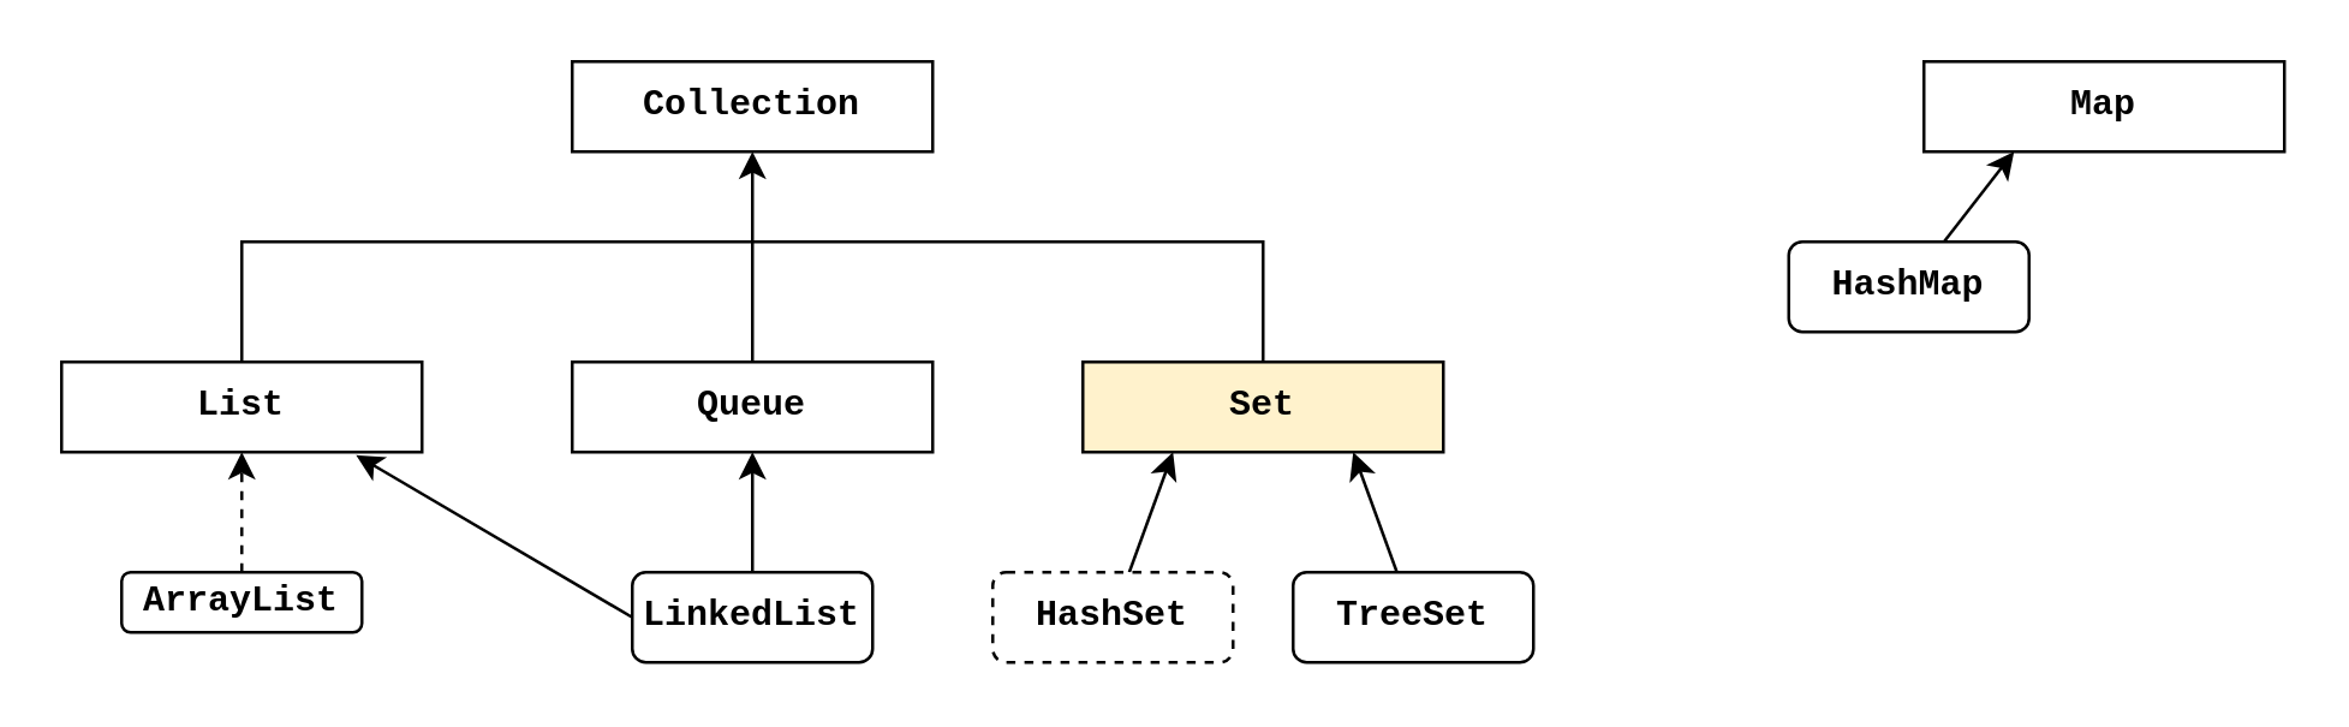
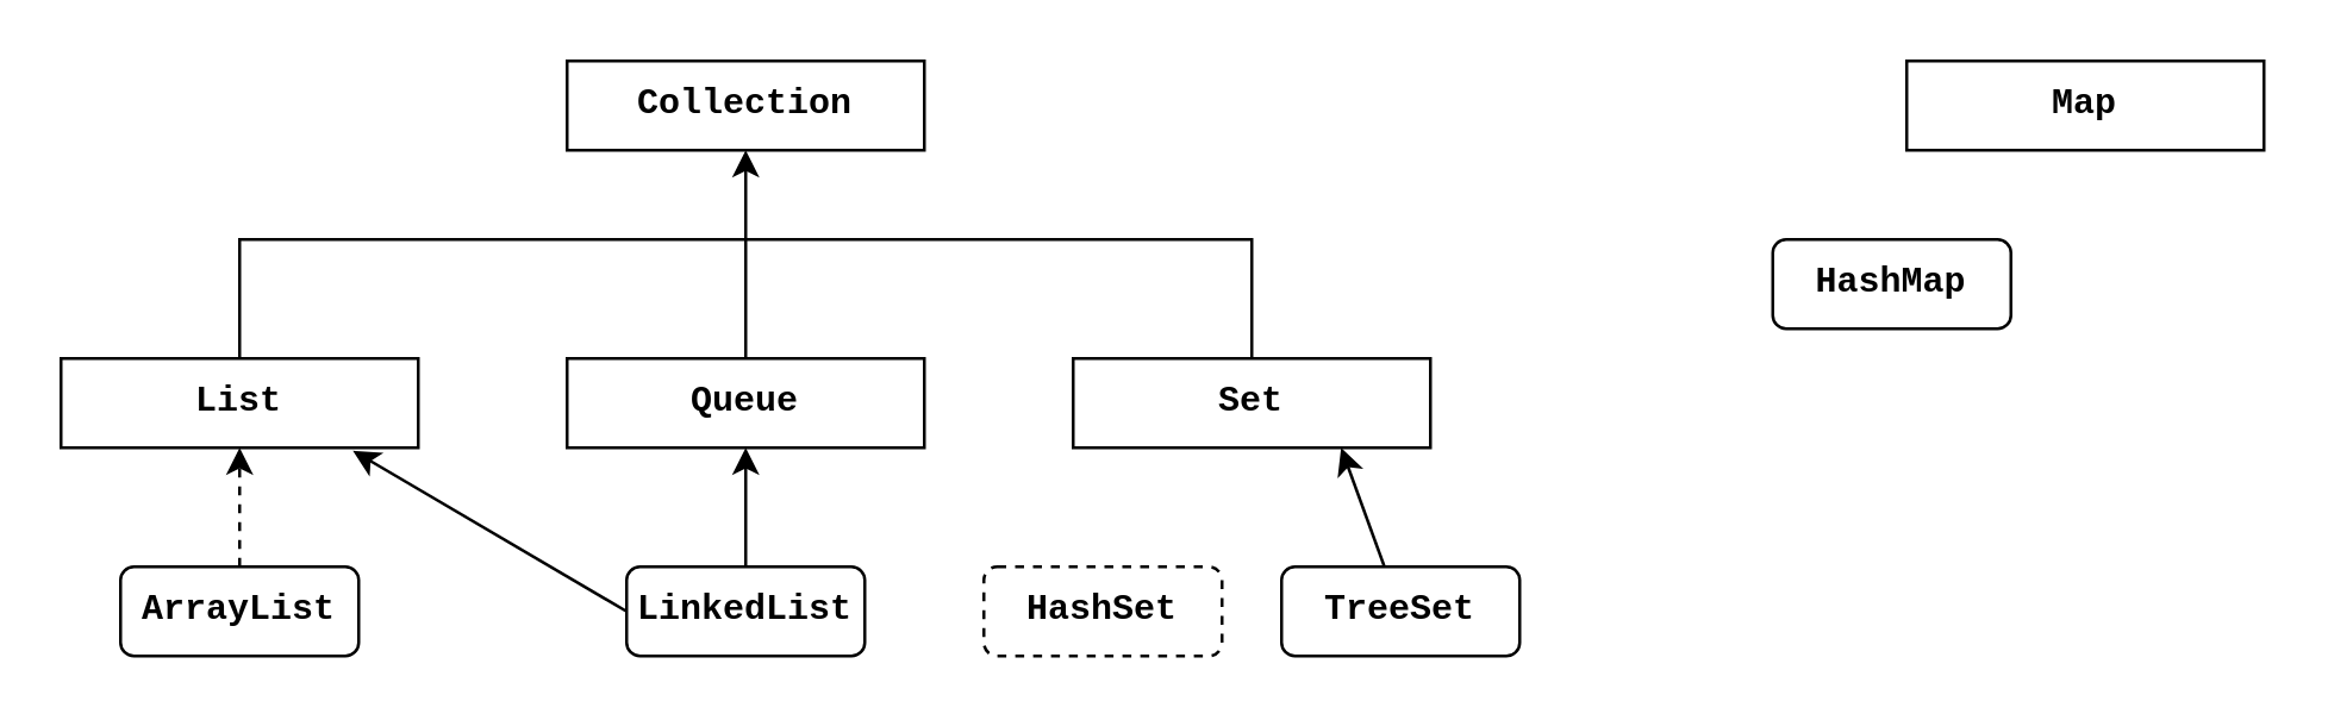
- <mxCell id="19" style="edgeStyle=none;rounded=0;orthogonalLoop=1;jettySize=auto;html=1;entryX=0.25;entryY=1;entryDx=0;entryDy=0;fontFamily=Courier New;endArrow=classic;endFill=1;" edge="1" parent="1" source="20" target="18"><mxGeometry relative="1" as="geometry" /></mxCell>
- <mxCell id="8" value="Set" style="rounded=0;whiteSpace=wrap;html=1;fontFamily=Courier New;fontStyle=1;fillColor=#fff2cc;" vertex="1" parent="1"><mxGeometry x="360" y="120" width="120" height="30" as="geometry" /></mxCell>
+ <mxCell id="8" value="Set" style="rounded=0;whiteSpace=wrap;html=1;fontFamily=Courier New;fontStyle=1" vertex="1" parent="1"><mxGeometry x="360" y="120" width="120" height="30" as="geometry" /></mxCell>
- <mxCell id="14" value="" style="edgeStyle=none;rounded=0;orthogonalLoop=1;jettySize=auto;html=1;fontFamily=Courier New;endArrow=classic;endFill=1;entryX=0.25;entryY=1;entryDx=0;entryDy=0;" edge="1" parent="1" source="15" target="8"><mxGeometry relative="1" as="geometry" /></mxCell>
- <mxCell id="13" value="ArrayList" style="rounded=1;whiteSpace=wrap;html=1;fontFamily=Courier New;fontStyle=1;perimeterSpacing=0;" vertex="1" parent="1"><mxGeometry x="40" y="190" width="80" height="20" as="geometry" /></mxCell>
+ <mxCell id="13" value="ArrayList" style="rounded=1;whiteSpace=wrap;html=1;fontFamily=Courier New;fontStyle=1;perimeterSpacing=0;" vertex="1" parent="1"><mxGeometry x="40" y="190" width="80" height="30" as="geometry" /></mxCell>
